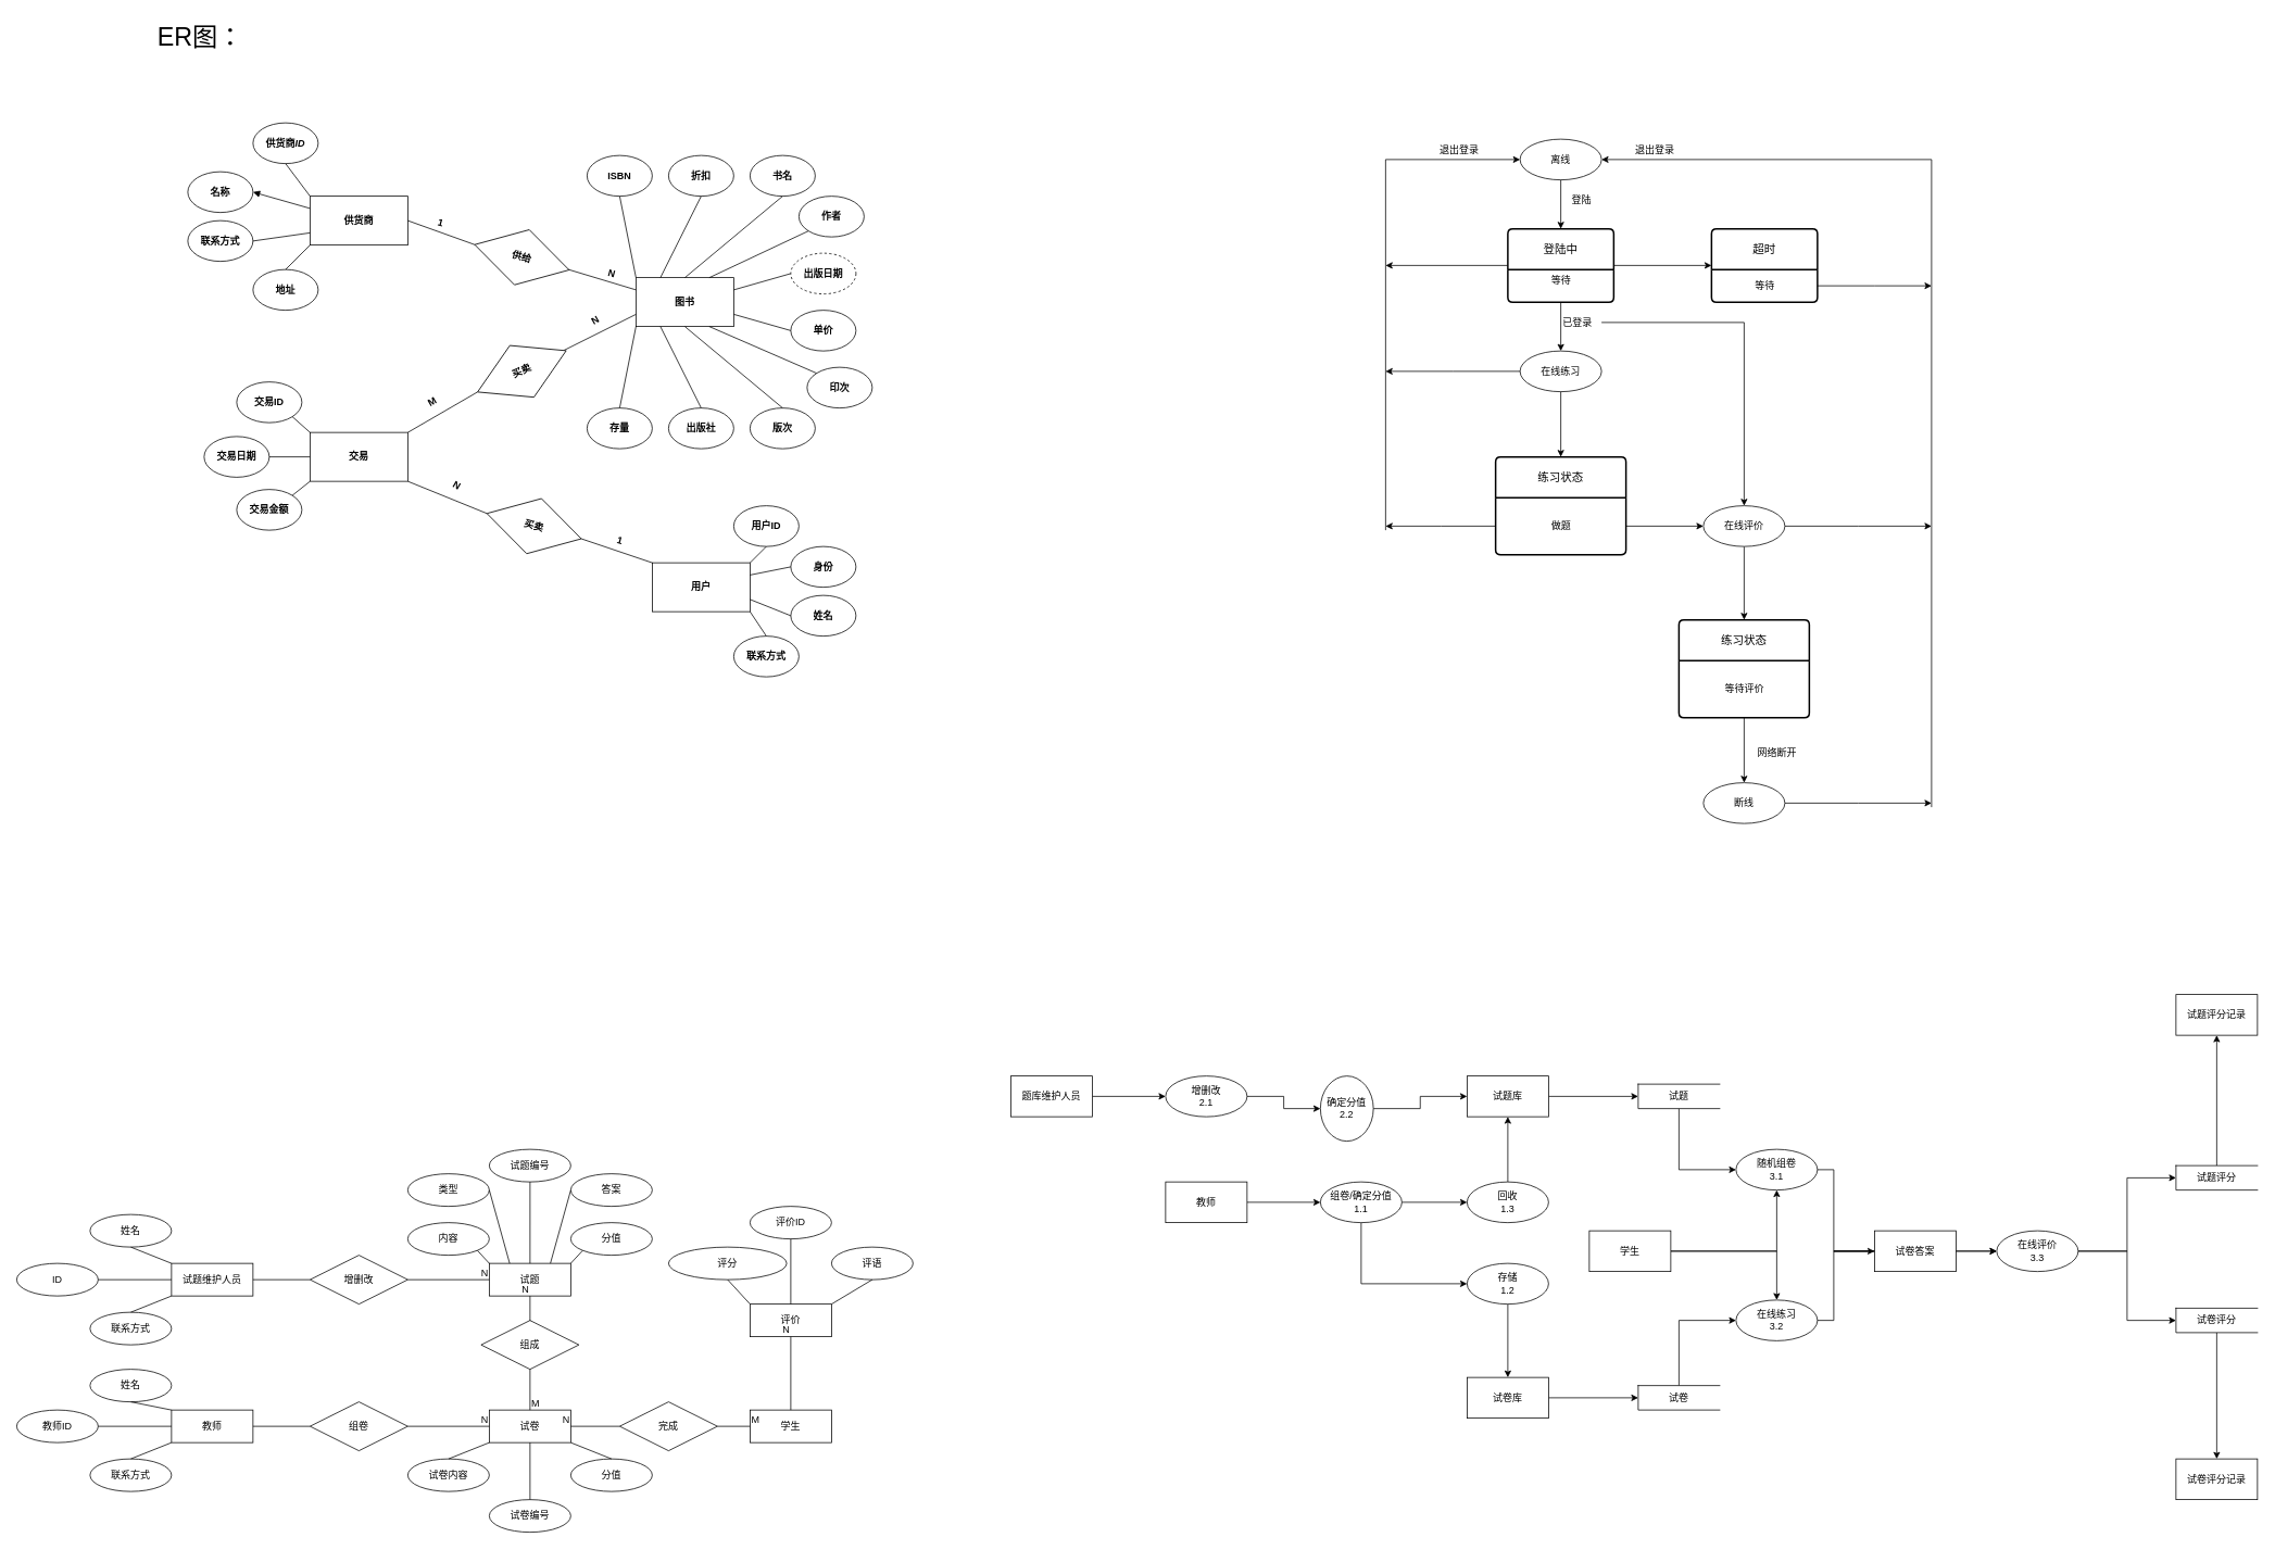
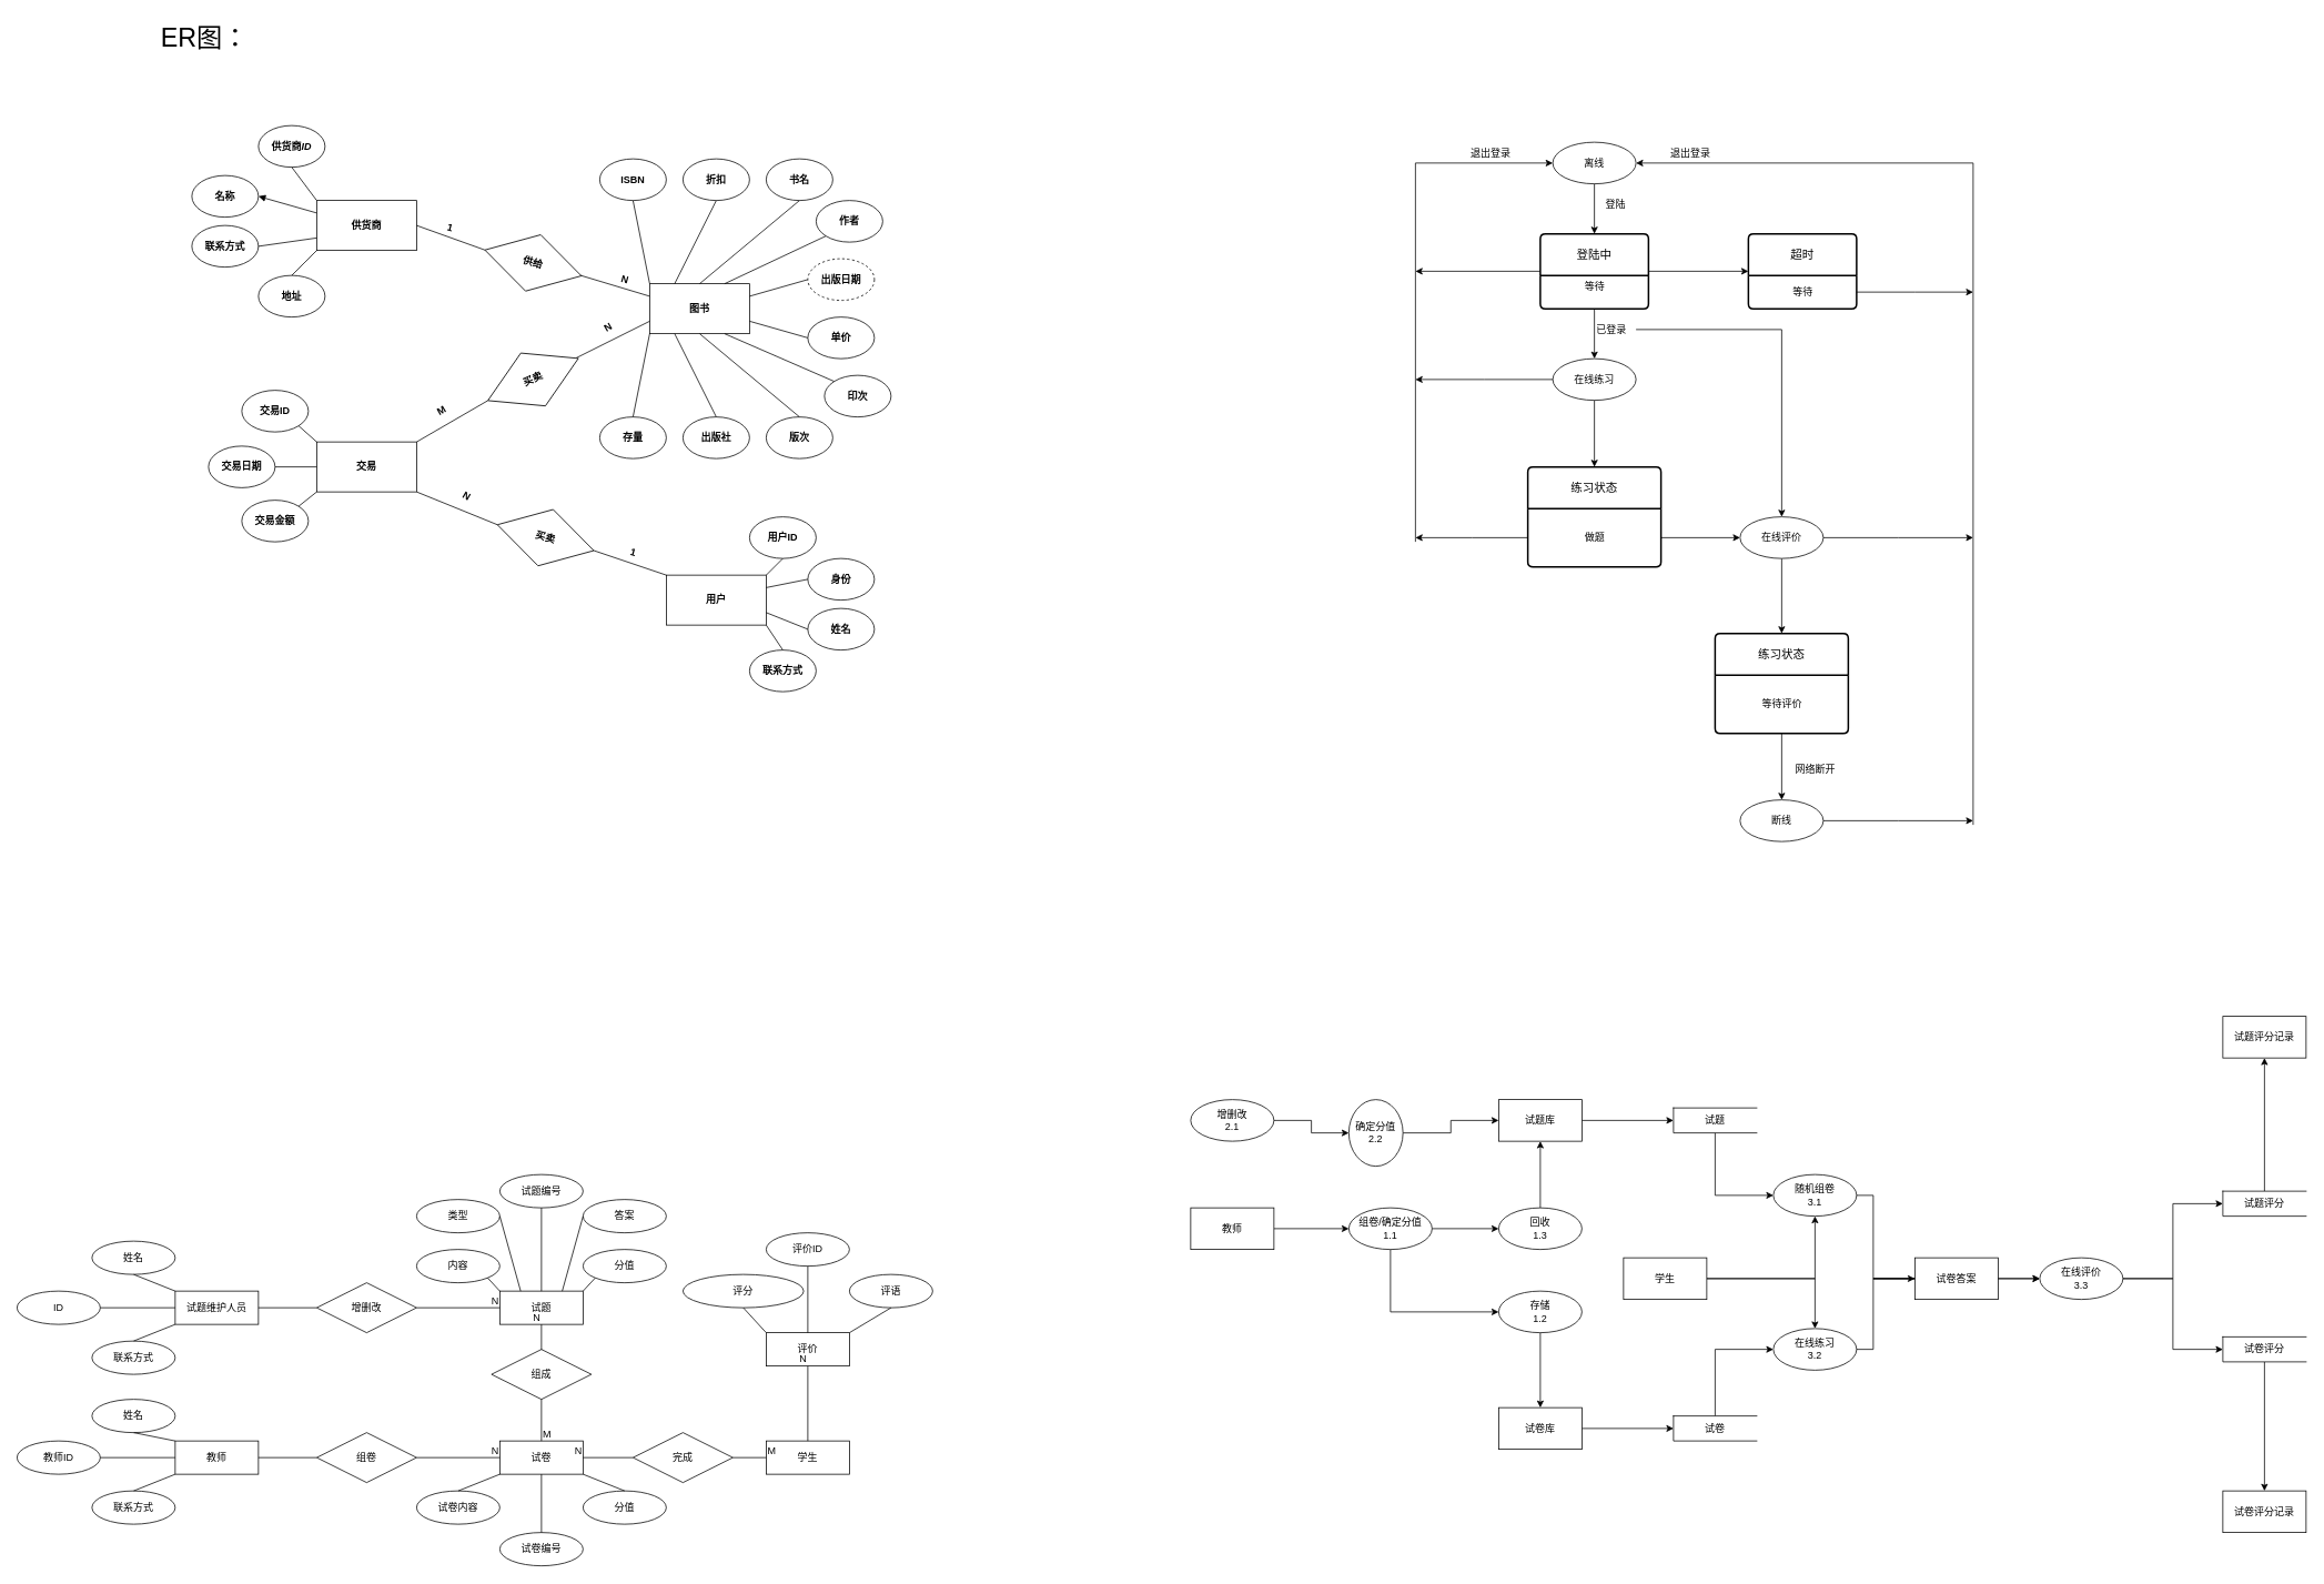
- <mxCell id="133" value="题库维护人员" style="html=1;dashed=0;whiteSpace=wrap;direction=east;" vertex="1" parent="1"><mxGeometry x="1240" y="1320" width="100" height="50" as="geometry" /></mxCell>
- <mxCell id="132" value="" style="edgeStyle=orthogonalEdgeStyle;rounded=0;orthogonalLoop=1;jettySize=auto;html=1;" edge="1" parent="1" source="133" target="139"><mxGeometry relative="1" as="geometry" /></mxCell>
